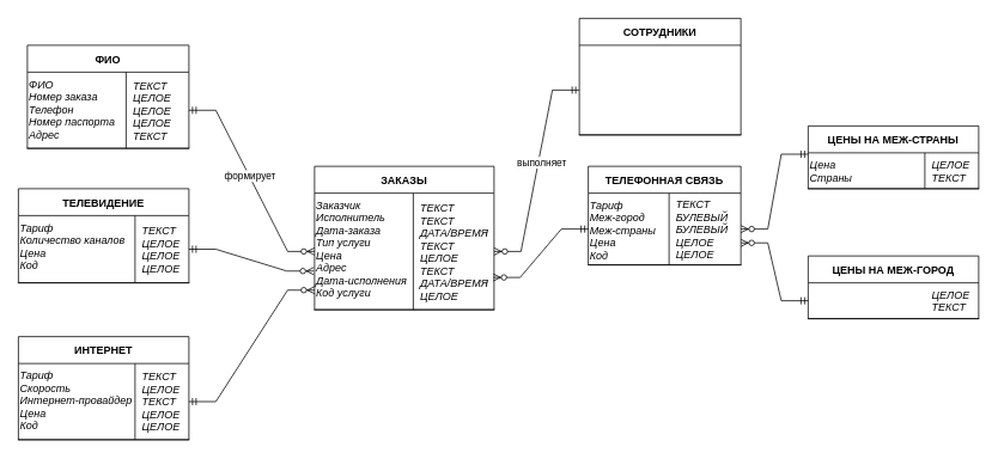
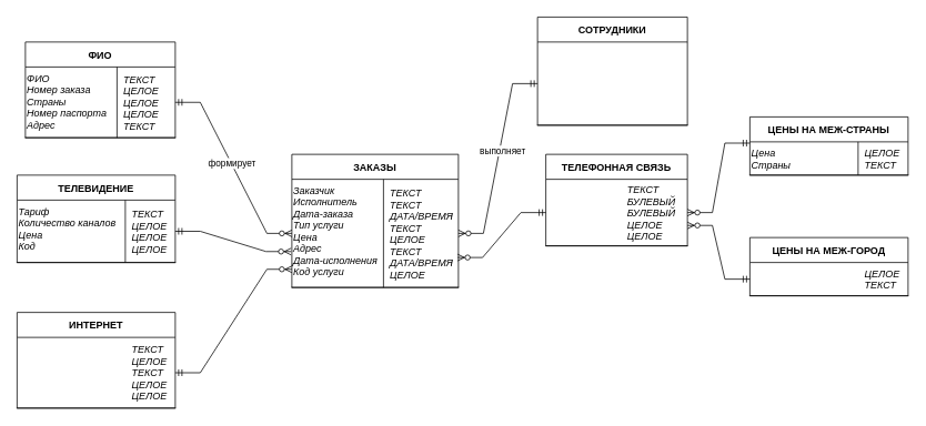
- <mxCell id="4" value="ФИО&#10;Номер заказа&#10;Телефон&#10;Номер паспорта&#10;Адрес&#10;&#10;" style="shape=partialRectangle;overflow=hidden;connectable=0;fillColor=none;top=0;left=0;bottom=0;right=0;fontStyle=2;align=left;verticalAlign=top;" parent="3" vertex="1"><mxGeometry width="110" height="85" as="geometry"><mxRectangle width="110" height="85" as="alternateBounds" /></mxGeometry></mxCell>
+ <mxCell id="4" value="ФИО&#10;Номер заказа&#10;Страны&#10;Номер паспорта&#10;Адрес&#10;&#10;" style="shape=partialRectangle;overflow=hidden;connectable=0;fillColor=none;top=0;left=0;bottom=0;right=0;fontStyle=2;align=left;verticalAlign=top;" parent="3" vertex="1"><mxGeometry width="110" height="85" as="geometry"><mxRectangle width="110" height="85" as="alternateBounds" /></mxGeometry></mxCell>
- <mxCell id="22" value="Тариф&#10;Меж-город&#10;Меж-страны&#10;Цена&#10;Код" style="shape=partialRectangle;overflow=hidden;connectable=0;fillColor=none;top=0;left=0;bottom=0;right=0;fontStyle=2;align=left;verticalAlign=top;" parent="21" vertex="1"><mxGeometry width="90" height="80" as="geometry"><mxRectangle width="90" height="80" as="alternateBounds" /></mxGeometry></mxCell>
- <mxCell id="8" value="Тариф&#10;Скорость&#10;Интернет-провайдер&#10;Цена&#10;Код" style="shape=partialRectangle;overflow=hidden;connectable=0;fillColor=none;top=0;left=0;bottom=0;right=0;fontStyle=2;align=left;verticalAlign=top;" parent="7" vertex="1"><mxGeometry width="130" height="85" as="geometry"><mxRectangle width="130" height="85" as="alternateBounds" /></mxGeometry></mxCell>
